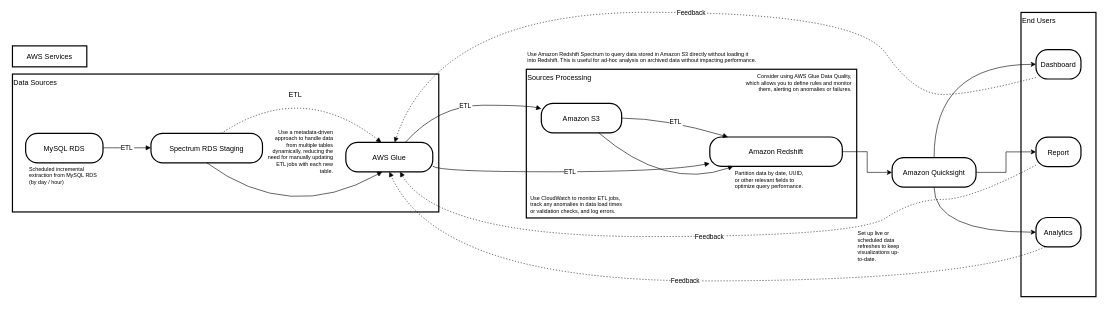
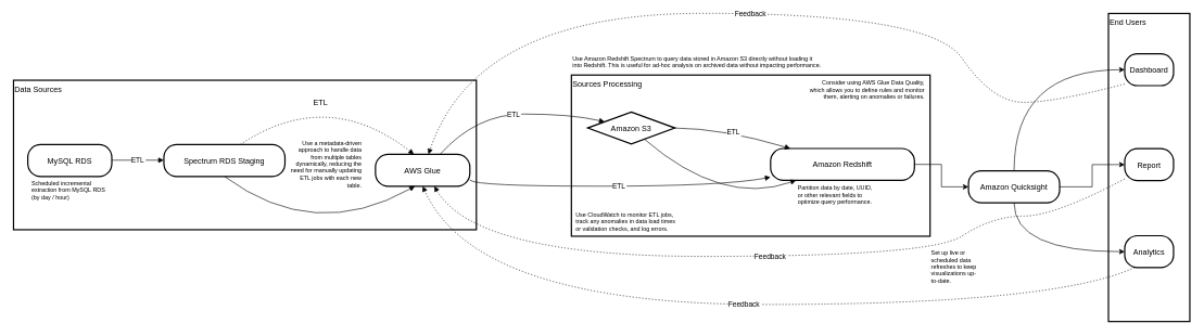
- <mxCell id="2" value="AWS Services" style="whiteSpace=wrap;strokeWidth=2;" parent="1" vertex="1"><mxGeometry x="20" y="76" width="124" height="35" as="geometry" /></mxCell>
- <mxCell id="9" value="Amazon S3" style="rounded=1;arcSize=40;strokeWidth=2" parent="1" vertex="1"><mxGeometry x="902" y="172" width="134" height="49" as="geometry" /></mxCell>
+ <mxCell id="9" value="Amazon S3" style="rhombus;arcSize=40;strokeWidth=2;" parent="1" vertex="1"><mxGeometry x="902" y="172" width="134" height="49" as="geometry" /></mxCell>
